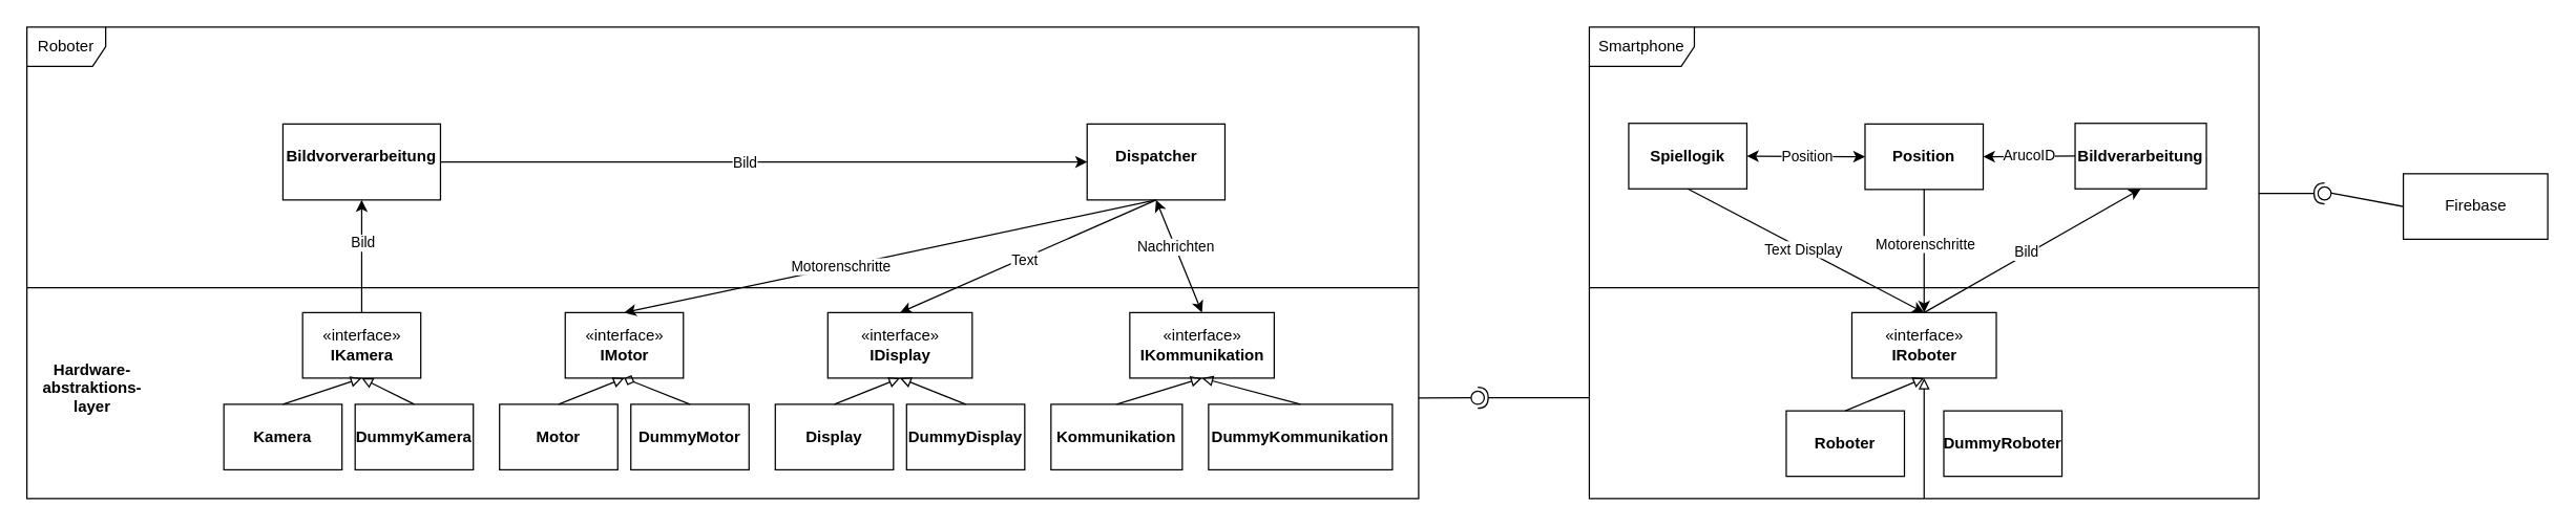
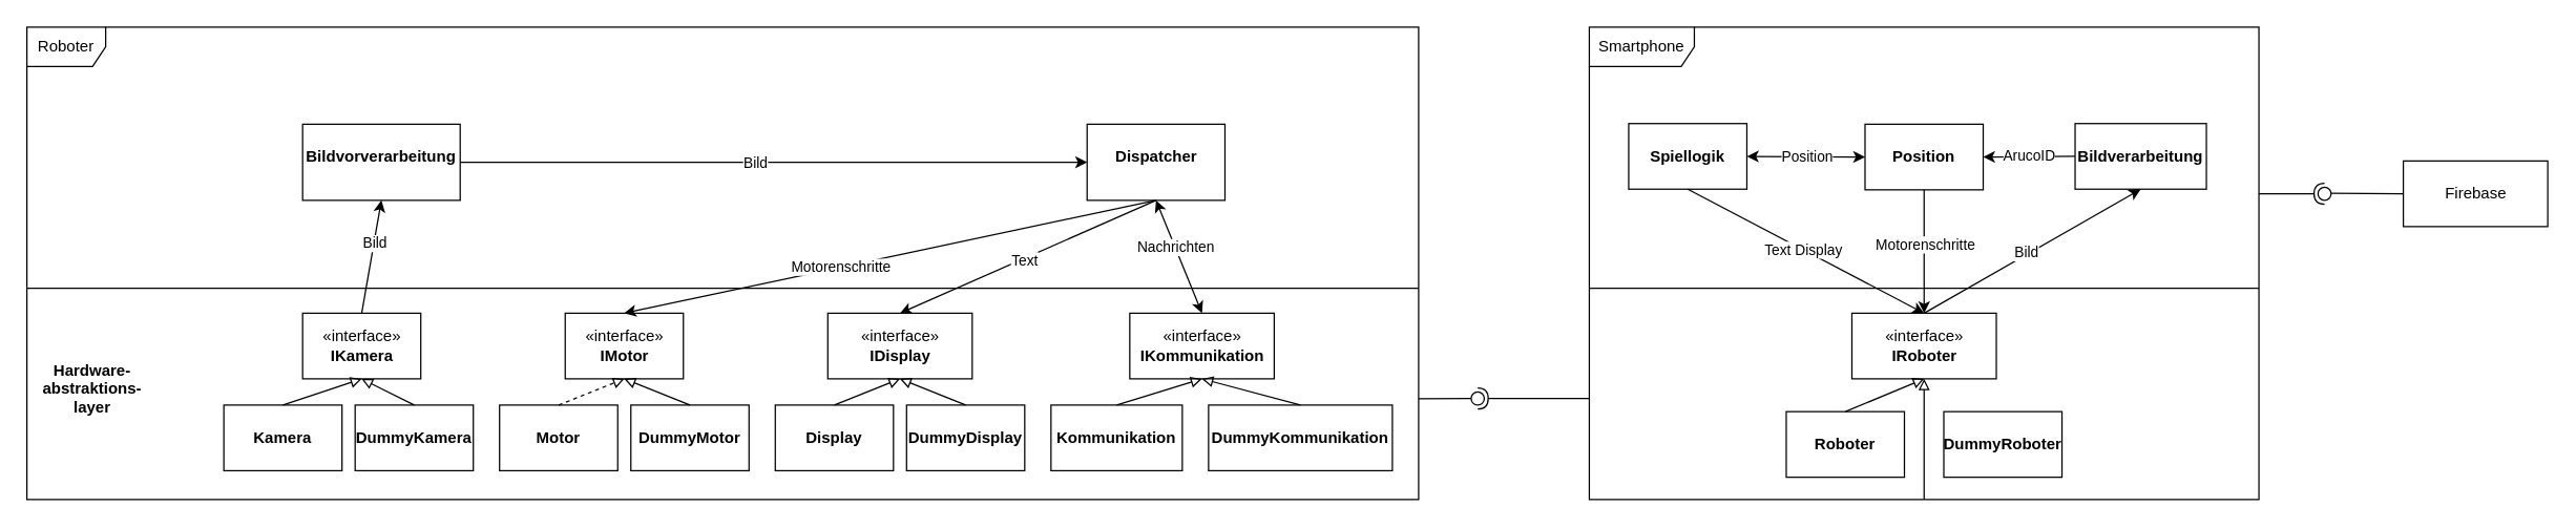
- <mxCell id="39" value="&lt;p style=&quot;margin: 0px ; margin-top: 4px ; text-align: center&quot;&gt;&lt;br&gt;&lt;b&gt;Bildvorverarbeitung&lt;/b&gt;&lt;/p&gt;" style="verticalAlign=top;align=left;overflow=fill;fontSize=12;fontFamily=Helvetica;html=1;" vertex="1" parent="1"><mxGeometry x="215" y="94" width="120" height="58" as="geometry" /></mxCell>
+ <mxCell id="39" value="&lt;p style=&quot;margin: 0px ; margin-top: 4px ; text-align: center&quot;&gt;&lt;br&gt;&lt;b&gt;Bildvorverarbeitung&lt;/b&gt;&lt;/p&gt;" style="verticalAlign=top;align=left;overflow=fill;fontSize=12;fontFamily=Helvetica;html=1;" vertex="1" parent="1"><mxGeometry x="230" y="94" width="120" height="58" as="geometry" /></mxCell>
- <mxCell id="38" value="Firebase" style="html=1;" vertex="1" parent="1"><mxGeometry x="1830" y="132" width="110" height="50" as="geometry" /></mxCell>
+ <mxCell id="38" value="Firebase" style="html=1;" vertex="1" parent="1"><mxGeometry x="1830" y="122" width="110" height="50" as="geometry" /></mxCell>
- <mxCell id="24" value="" style="endArrow=diamond;html=1;exitX=0.5;exitY=0;exitDx=0;exitDy=0;entryX=0.5;entryY=1;entryDx=0;entryDy=0;endFill=0;" edge="1" parent="1" source="12" target="10"><mxGeometry width="50" height="50" relative="1" as="geometry"><mxPoint x="335" y="328" as="sourcePoint" /><mxPoint x="470" y="288" as="targetPoint" /></mxGeometry></mxCell>
+ <mxCell id="24" value="" style="endArrow=block;html=1;exitX=0.5;exitY=0;exitDx=0;exitDy=0;entryX=0.5;entryY=1;entryDx=0;entryDy=0;endFill=0;" edge="1" parent="1" source="12" target="10"><mxGeometry width="50" height="50" relative="1" as="geometry"><mxPoint x="335" y="328" as="sourcePoint" /><mxPoint x="470" y="288" as="targetPoint" /></mxGeometry></mxCell>
- <mxCell id="23" value="" style="endArrow=block;html=1;exitX=0.5;exitY=0;exitDx=0;exitDy=0;entryX=0.5;entryY=1;entryDx=0;entryDy=0;endFill=0;" edge="1" parent="1" source="11" target="10"><mxGeometry width="50" height="50" relative="1" as="geometry"><mxPoint x="325" y="318" as="sourcePoint" /><mxPoint x="285" y="298" as="targetPoint" /></mxGeometry></mxCell>
+ <mxCell id="23" value="" style="endArrow=block;html=1;exitX=0.5;exitY=0;exitDx=0;exitDy=0;entryX=0.5;entryY=1;entryDx=0;entryDy=0;endFill=0;dashed=1;" edge="1" parent="1" source="11" target="10"><mxGeometry width="50" height="50" relative="1" as="geometry"><mxPoint x="325" y="318" as="sourcePoint" /><mxPoint x="285" y="298" as="targetPoint" /></mxGeometry></mxCell>
